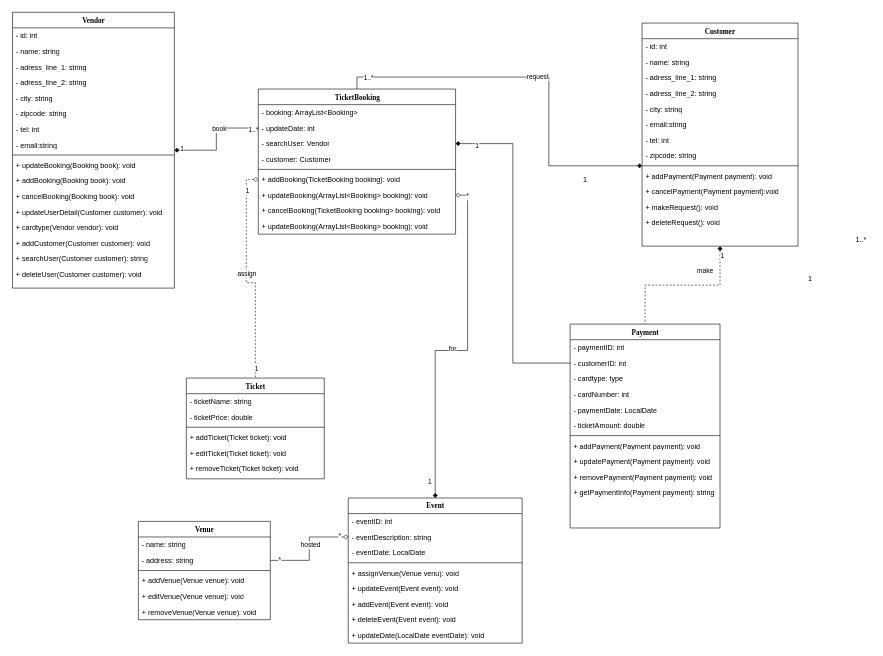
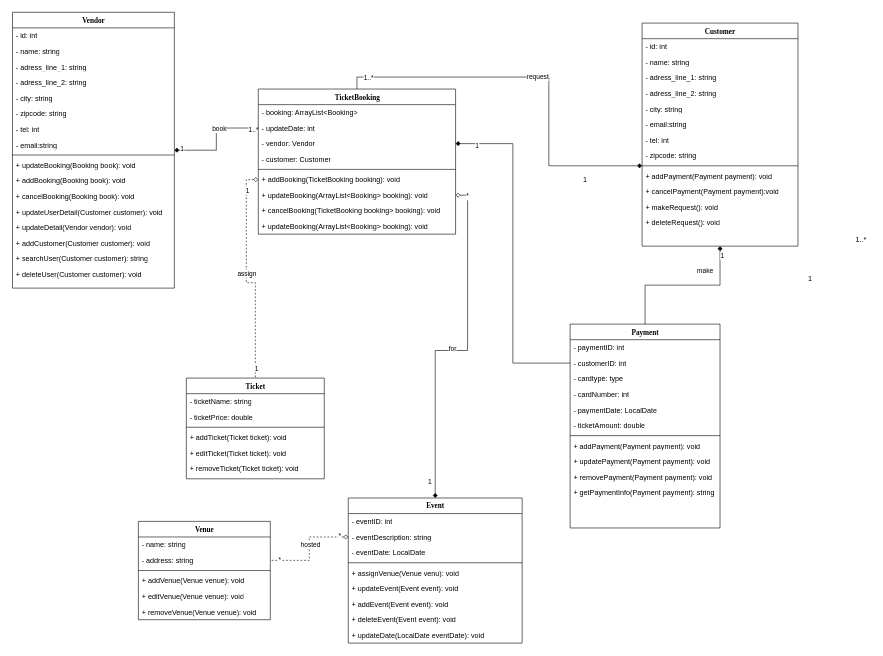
- <mxCell id="55" value="- searchUser: Vendor" style="text;html=1;strokeColor=none;fillColor=none;align=left;verticalAlign=top;spacingLeft=4;spacingRight=4;whiteSpace=wrap;overflow=hidden;rotatable=0;points=[[0,0.5],[1,0.5]];portConstraint=eastwest;" parent="52" vertex="1"><mxGeometry y="78" width="329" height="26" as="geometry" /></mxCell>
+ <mxCell id="55" value="- vendor: Vendor" style="text;html=1;strokeColor=none;fillColor=none;align=left;verticalAlign=top;spacingLeft=4;spacingRight=4;whiteSpace=wrap;overflow=hidden;rotatable=0;points=[[0,0.5],[1,0.5]];portConstraint=eastwest;" parent="52" vertex="1"><mxGeometry y="78" width="329" height="26" as="geometry" /></mxCell>
- <mxCell id="27" value="+ cardtype(Vendor vendor): void" style="text;html=1;strokeColor=none;fillColor=none;align=left;verticalAlign=top;spacingLeft=4;spacingRight=4;whiteSpace=wrap;overflow=hidden;rotatable=0;points=[[0,0.5],[1,0.5]];portConstraint=eastwest;" parent="13" vertex="1"><mxGeometry y="346" width="270" height="26" as="geometry" /></mxCell>
+ <mxCell id="27" value="+ updateDetail(Vendor vendor): void" style="text;html=1;strokeColor=none;fillColor=none;align=left;verticalAlign=top;spacingLeft=4;spacingRight=4;whiteSpace=wrap;overflow=hidden;rotatable=0;points=[[0,0.5],[1,0.5]];portConstraint=eastwest;" parent="13" vertex="1"><mxGeometry y="346" width="270" height="26" as="geometry" /></mxCell>
- <mxCell id="31" style="edgeStyle=orthogonalEdgeStyle;rounded=0;orthogonalLoop=1;jettySize=auto;html=1;entryX=0.5;entryY=0;entryDx=0;entryDy=0;startArrow=diamond;startFill=1;endArrow=none;endFill=0;dashed=1;" parent="1" source="34" target="62" edge="1"><mxGeometry relative="1" as="geometry" /></mxCell>
+ <mxCell id="31" style="edgeStyle=orthogonalEdgeStyle;rounded=0;orthogonalLoop=1;jettySize=auto;html=1;entryX=0.5;entryY=0;entryDx=0;entryDy=0;startArrow=diamond;startFill=1;endArrow=none;endFill=0;" parent="1" source="34" target="62" edge="1"><mxGeometry relative="1" as="geometry" /></mxCell>
- <mxCell id="99" style="edgeStyle=orthogonalEdgeStyle;rounded=0;orthogonalLoop=1;jettySize=auto;html=1;entryX=1;entryY=0.5;entryDx=0;entryDy=0;startArrow=diamond;startFill=0;endArrow=none;endFill=0;" parent="1" source="80" target="94" edge="1"><mxGeometry relative="1" as="geometry" /></mxCell>
+ <mxCell id="99" style="edgeStyle=orthogonalEdgeStyle;rounded=0;orthogonalLoop=1;jettySize=auto;html=1;entryX=1;entryY=0.5;entryDx=0;entryDy=0;startArrow=diamond;startFill=0;endArrow=none;endFill=0;dashed=1;" parent="1" source="80" target="94" edge="1"><mxGeometry relative="1" as="geometry" /></mxCell>
